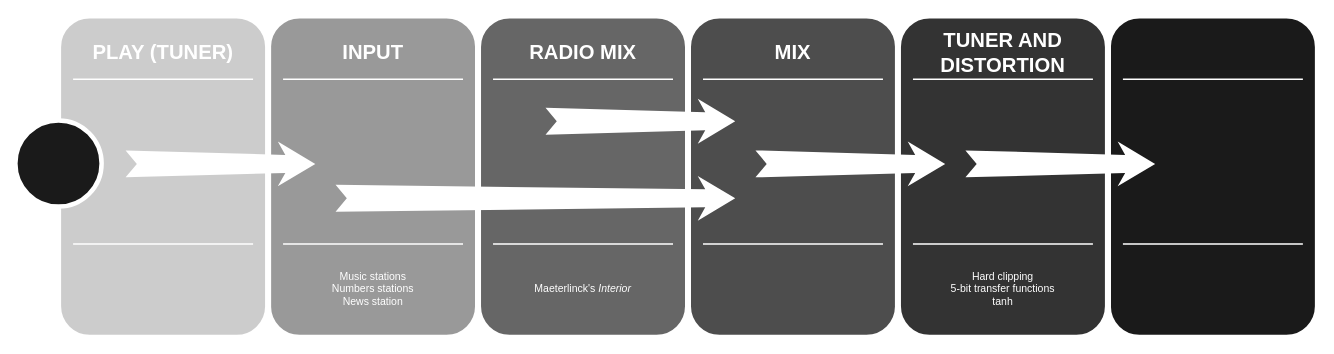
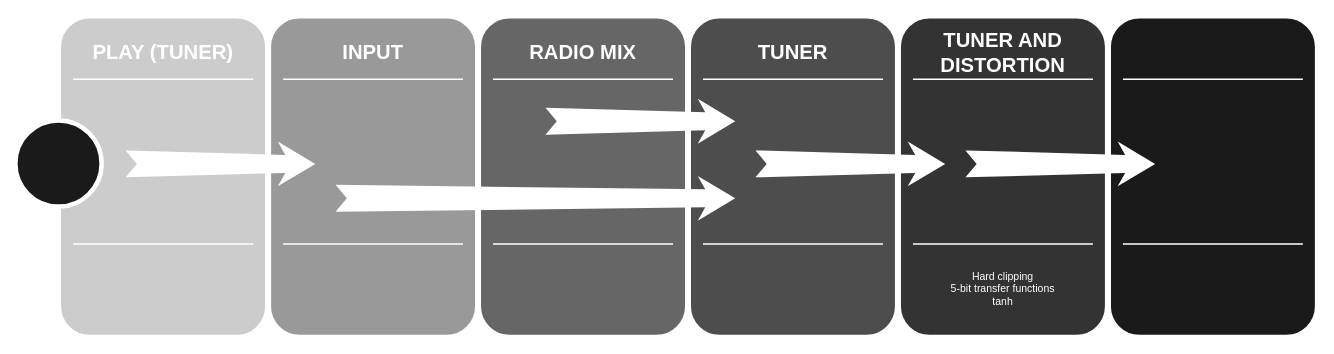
- <mxCell id="23" value="MIX" style="text;html=1;strokeColor=none;fillColor=none;align=center;verticalAlign=middle;whiteSpace=wrap;rounded=0;shadow=0;fontSize=27;fontColor=#FFFFFF;fontStyle=1" parent="1" vertex="1"><mxGeometry x="917" y="40" width="280" height="60" as="geometry" /></mxCell>
+ <mxCell id="23" value="TUNER" style="text;html=1;strokeColor=none;fillColor=none;align=center;verticalAlign=middle;whiteSpace=wrap;rounded=0;shadow=0;fontSize=27;fontColor=#FFFFFF;fontStyle=1" parent="1" vertex="1"><mxGeometry x="917" y="40" width="280" height="60" as="geometry" /></mxCell>
- <mxCell id="14" value="Music stations&lt;br&gt;Numbers stations&lt;br&gt;News station&lt;br&gt;" style="text;html=1;strokeColor=none;fillColor=none;align=center;verticalAlign=middle;whiteSpace=wrap;rounded=0;shadow=0;fontSize=14;fontColor=#FFFFFF;" parent="1" vertex="1"><mxGeometry x="357" y="340" width="280" height="90" as="geometry" /></mxCell>
- <mxCell id="19" value="Maeterlinck's &lt;i&gt;Interior&lt;/i&gt;" style="text;html=1;strokeColor=none;fillColor=none;align=center;verticalAlign=middle;whiteSpace=wrap;rounded=0;shadow=0;fontSize=14;fontColor=#FFFFFF;" parent="1" vertex="1"><mxGeometry x="637" y="340" width="280" height="90" as="geometry" /></mxCell>
